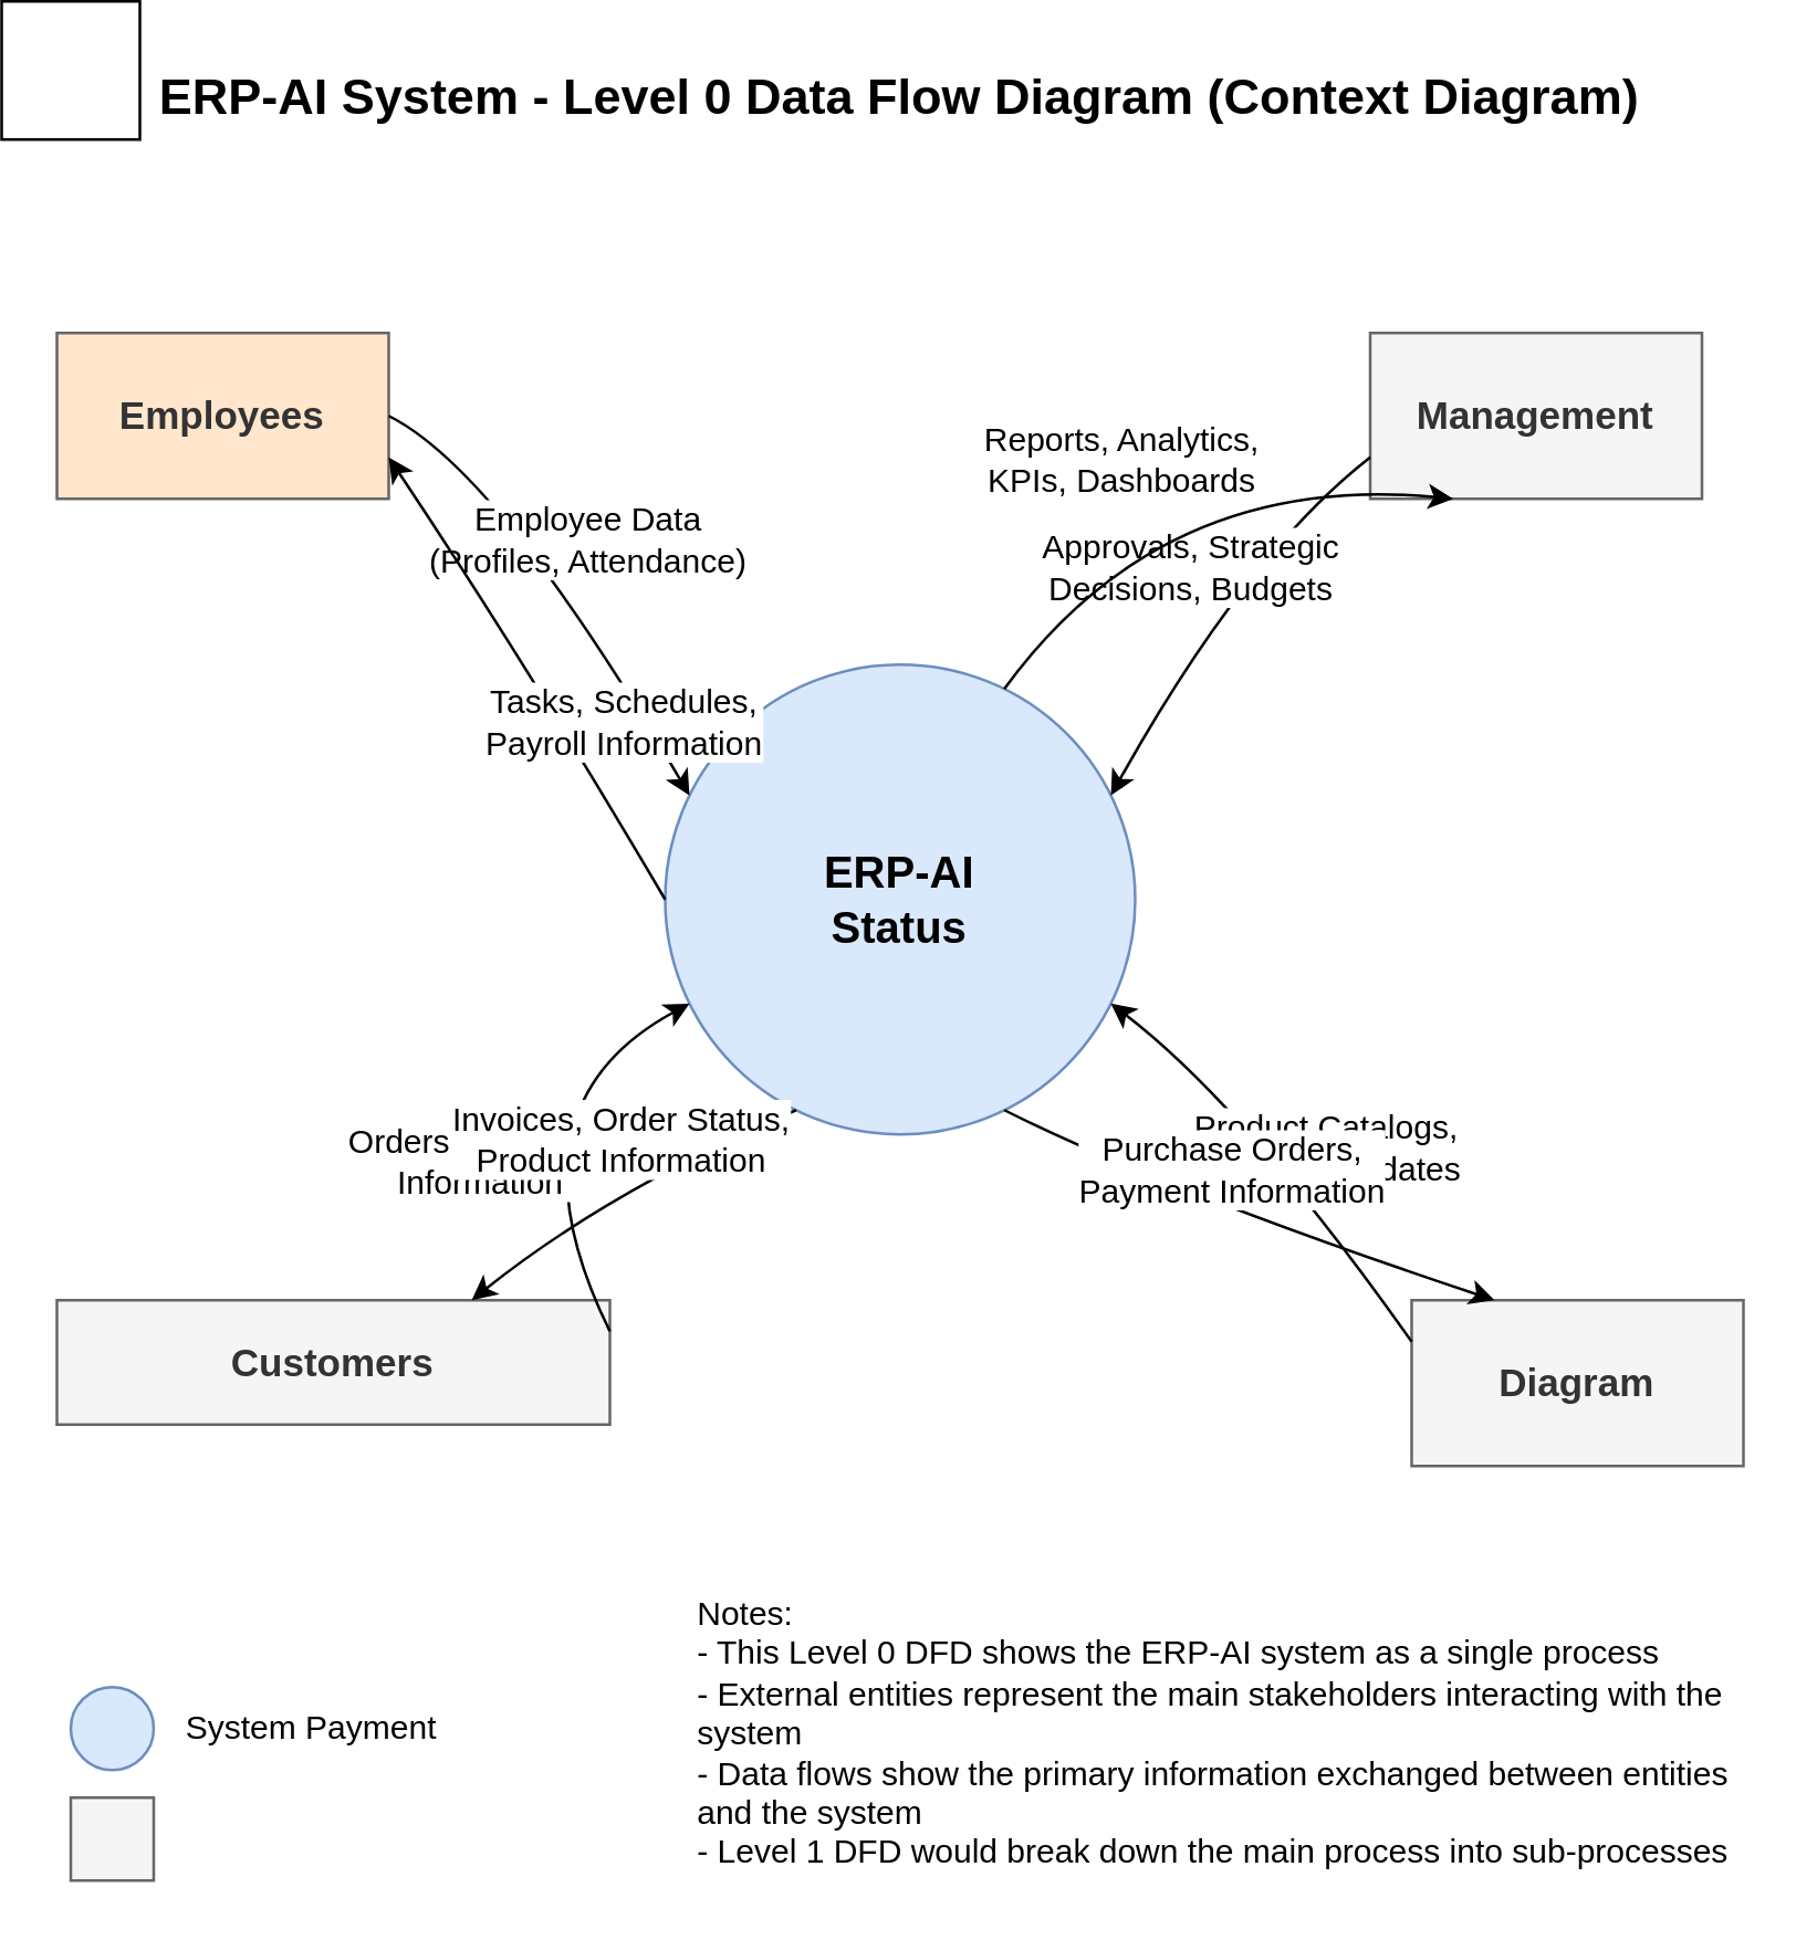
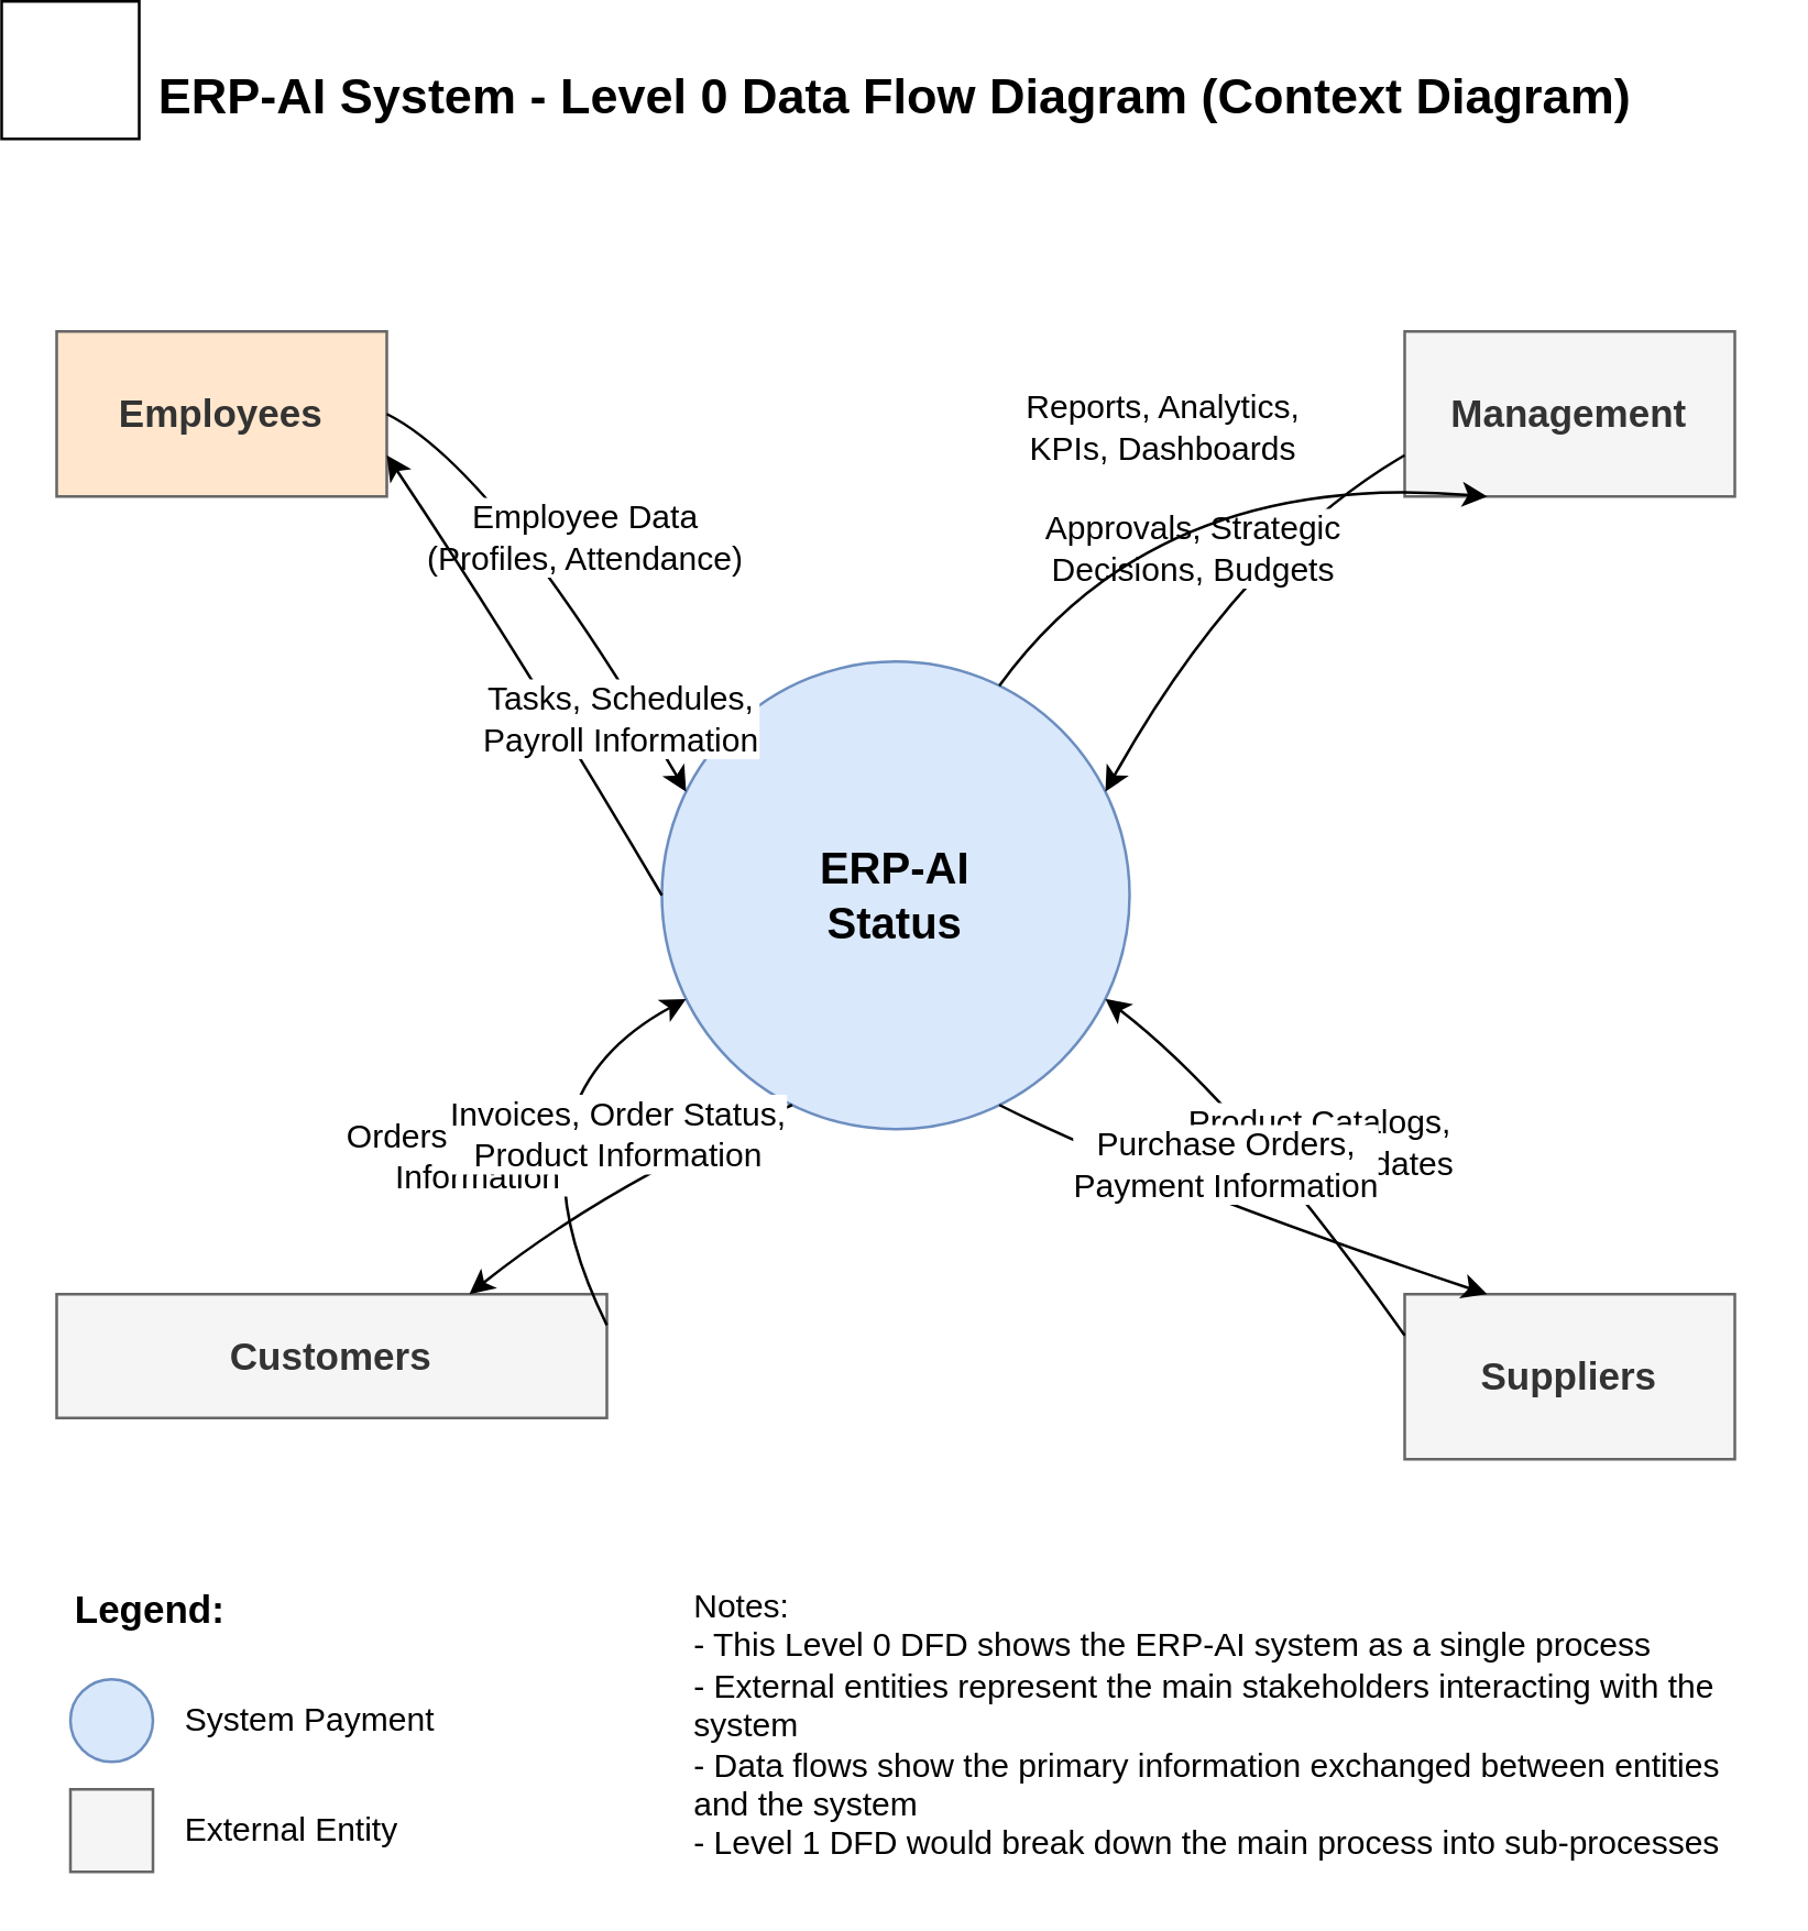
- <mxCell id="5" value="Management" style="rounded=0;whiteSpace=wrap;html=1;fillColor=#f5f5f5;strokeColor=#666666;fontColor=#333333;fontSize=14;fontStyle=1" vertex="1" parent="1"><mxGeometry x="495" y="120" width="120" height="60" as="geometry" /></mxCell>
+ <mxCell id="5" value="Management" style="rounded=0;whiteSpace=wrap;html=1;fillColor=#f5f5f5;strokeColor=#666666;fontColor=#333333;fontSize=14;fontStyle=1" vertex="1" parent="1"><mxGeometry x="510" y="120" width="120" height="60" as="geometry" /></mxCell>
- <mxCell id="6" value="Diagram" style="rounded=0;whiteSpace=wrap;html=1;fillColor=#f5f5f5;strokeColor=#666666;fontColor=#333333;fontSize=14;fontStyle=1" vertex="1" parent="1"><mxGeometry x="510" y="470" width="120" height="60" as="geometry" /></mxCell>
+ <mxCell id="6" value="Suppliers" style="rounded=0;whiteSpace=wrap;html=1;fillColor=#f5f5f5;strokeColor=#666666;fontColor=#333333;fontSize=14;fontStyle=1" vertex="1" parent="1"><mxGeometry x="510" y="470" width="120" height="60" as="geometry" /></mxCell>
+ <mxCell id="16" value="Legend:" style="text;html=1;strokeColor=none;fillColor=none;align=left;verticalAlign=middle;whiteSpace=wrap;rounded=0;fontSize=14;fontStyle=1" vertex="1" parent="1"><mxGeometry x="25" y="570" width="100" height="30" as="geometry" /></mxCell>
+ <mxCell id="20" value="External Entity" style="text;html=1;strokeColor=none;fillColor=none;align=left;verticalAlign=middle;whiteSpace=wrap;rounded=0;fontSize=12;" vertex="1" parent="1"><mxGeometry x="65" y="650" width="100" height="30" as="geometry" /></mxCell>
